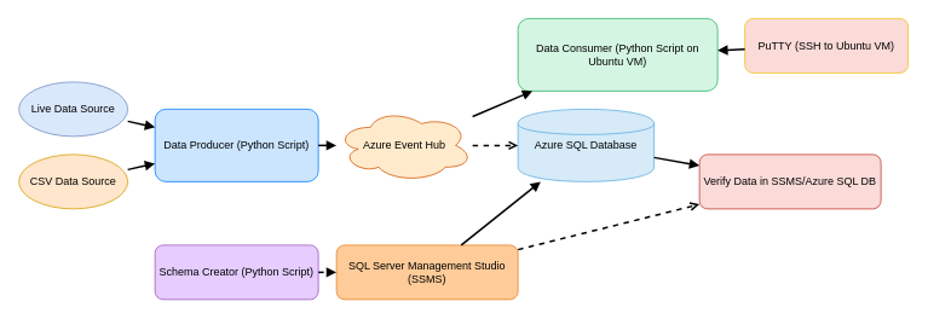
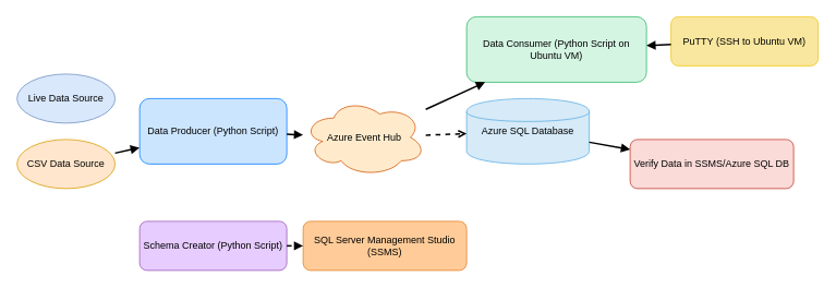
- <mxCell id="10" value="PuTTY (SSH to Ubuntu VM)" style="rounded=1;whiteSpace=wrap;html=1;fillColor=#fadbd8;strokeColor=#f1c40f;" vertex="1" parent="1"><mxGeometry x="820" y="20" width="180" height="60" as="geometry" /></mxCell>
+ <mxCell id="10" value="PuTTY (SSH to Ubuntu VM)" style="rounded=1;whiteSpace=wrap;html=1;fillColor=#f9e79f;strokeColor=#f1c40f;" vertex="1" parent="1"><mxGeometry x="820" y="20" width="180" height="60" as="geometry" /></mxCell>
- <mxCell id="12" style="endArrow=block;html=1;strokeWidth=2;" edge="1" parent="1" source="2" target="4"><mxGeometry relative="1" as="geometry" /></mxCell>
- <mxCell id="7" value="Azure Event Hub" style="shape=cloud;whiteSpace=wrap;html=1;fillColor=#ffebcc;strokeColor=#d35400;" vertex="1" parent="1"><mxGeometry x="370" y="120" width="150" height="80" as="geometry" /></mxCell>
+ <mxCell id="7" value="Azure Event Hub" style="shape=cloud;whiteSpace=wrap;html=1;fillColor=#ffebcc;strokeColor=#d35400;" vertex="1" parent="1"><mxGeometry x="370" y="120" width="150" height="95" as="geometry" /></mxCell>
- <mxCell id="16" style="endArrow=block;html=1;strokeWidth=2;" edge="1" parent="1" source="6" target="8"><mxGeometry relative="1" as="geometry" /></mxCell>
- <mxCell id="21" style="endArrow=open;html=1;dashed=1;strokeWidth=2;" edge="1" parent="1" source="6" target="11"><mxGeometry relative="1" as="geometry" /></mxCell>
